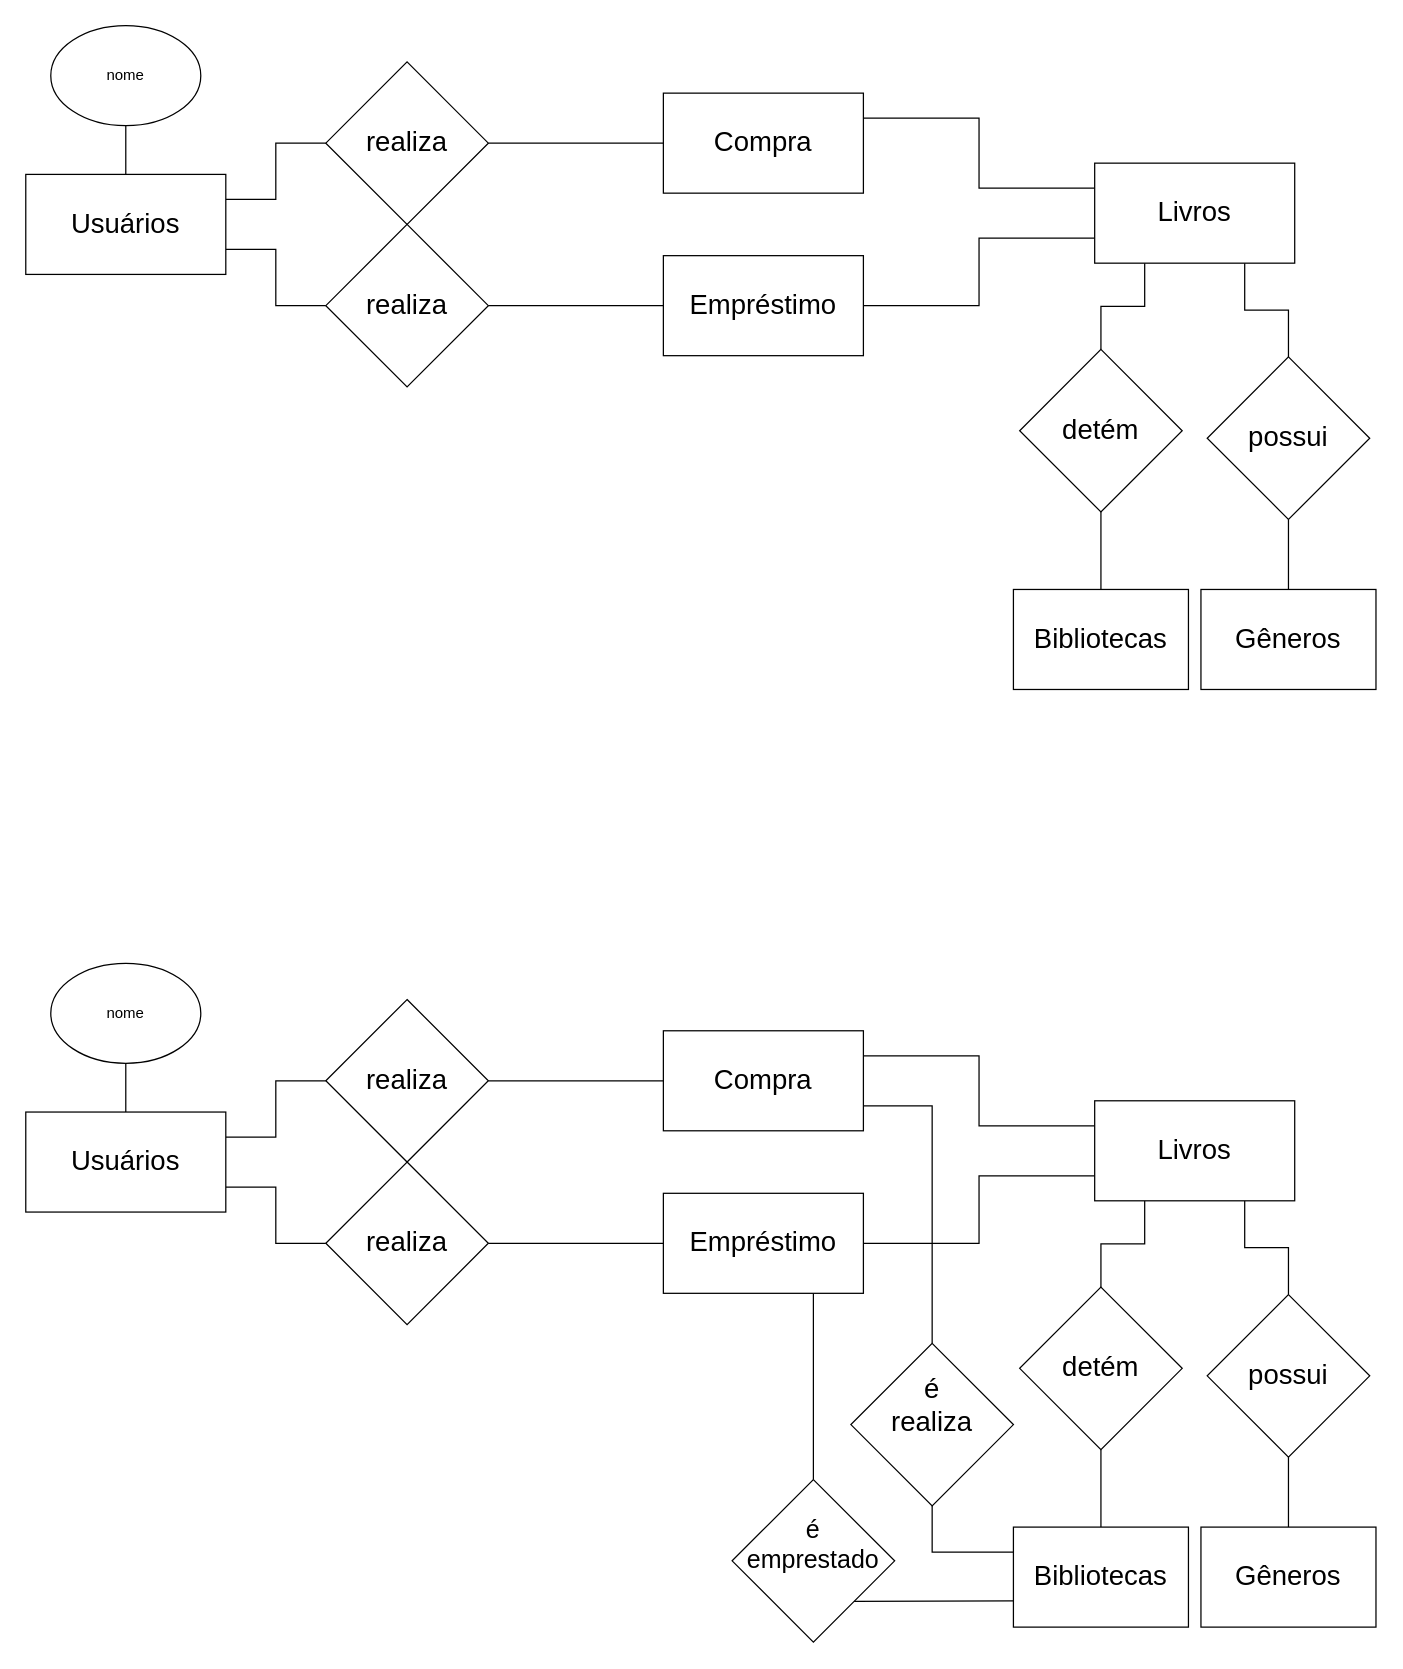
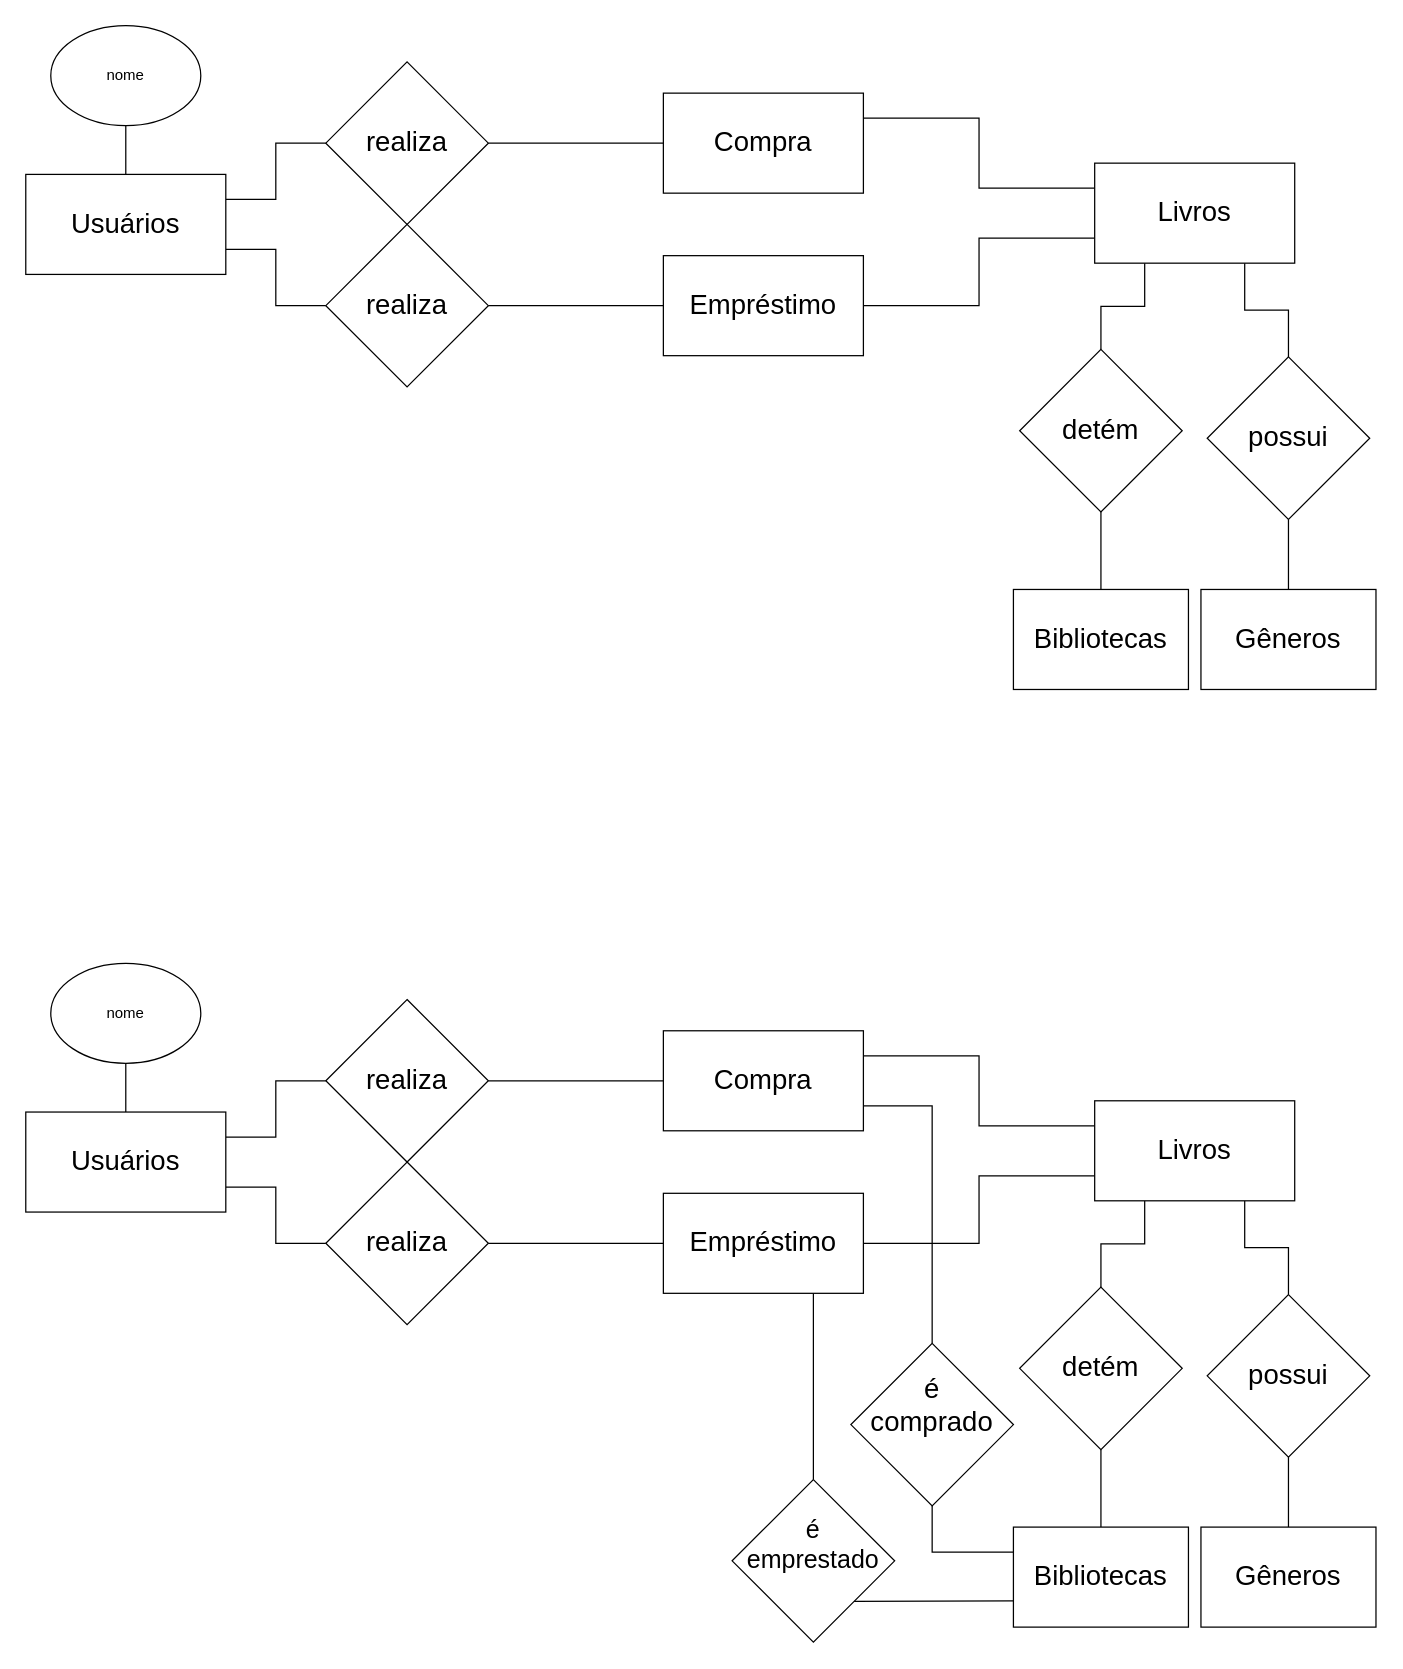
- <mxCell id="29" value="&lt;div&gt;é&lt;/div&gt;&lt;div&gt;realiza&lt;/div&gt;" style="rhombus;whiteSpace=wrap;html=1;fontSize=22;align=center;fillColor=default;verticalAlign=middle;labelPosition=center;verticalLabelPosition=middle;spacingTop=0;spacingBottom=30;" vertex="1" parent="1"><mxGeometry x="680" y="1074" width="130" height="130" as="geometry" /></mxCell>
+ <mxCell id="29" value="&lt;div&gt;é&lt;/div&gt;&lt;div&gt;comprado&lt;/div&gt;" style="rhombus;whiteSpace=wrap;html=1;fontSize=22;align=center;fillColor=default;verticalAlign=middle;labelPosition=center;verticalLabelPosition=middle;spacingTop=0;spacingBottom=30;" vertex="1" parent="1"><mxGeometry x="680" y="1074" width="130" height="130" as="geometry" /></mxCell>
